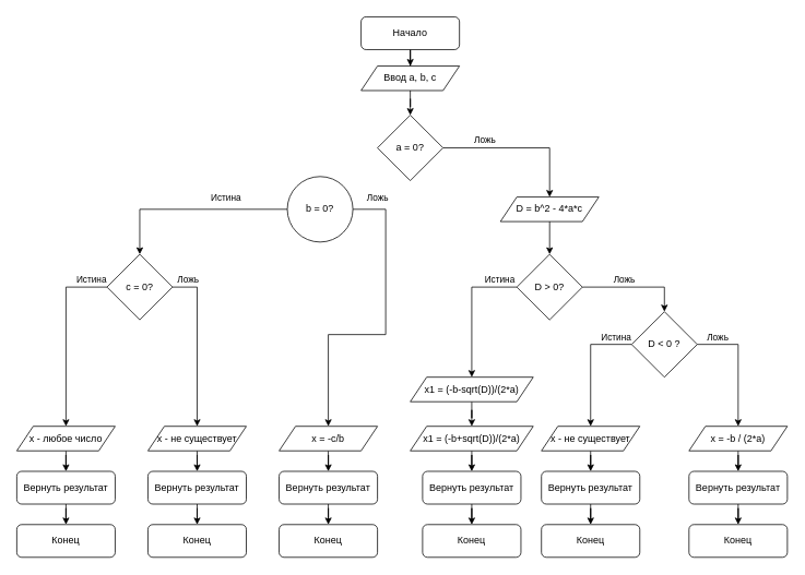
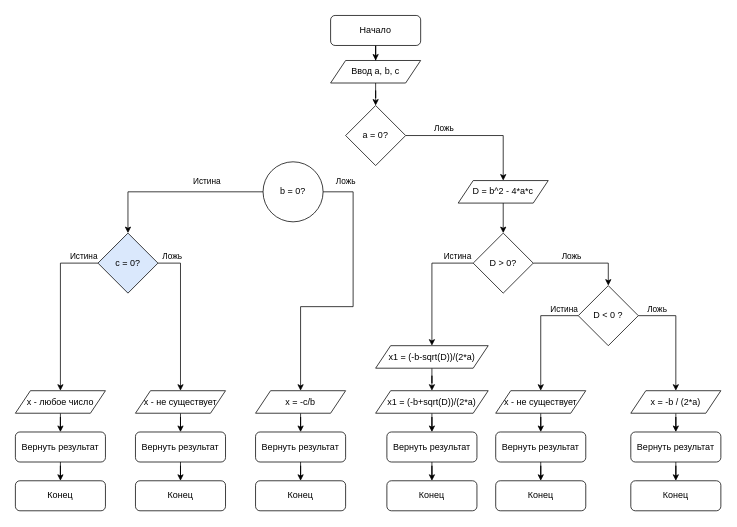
- <mxCell id="38" value="c = 0?" style="rhombus;whiteSpace=wrap;html=1;" vertex="1" parent="1"><mxGeometry x="130" y="310" width="80" height="80" as="geometry" /></mxCell>
+ <mxCell id="38" value="c = 0?" style="rhombus;whiteSpace=wrap;html=1;fillColor=#dae8fc;" vertex="1" parent="1"><mxGeometry x="130" y="310" width="80" height="80" as="geometry" /></mxCell>
